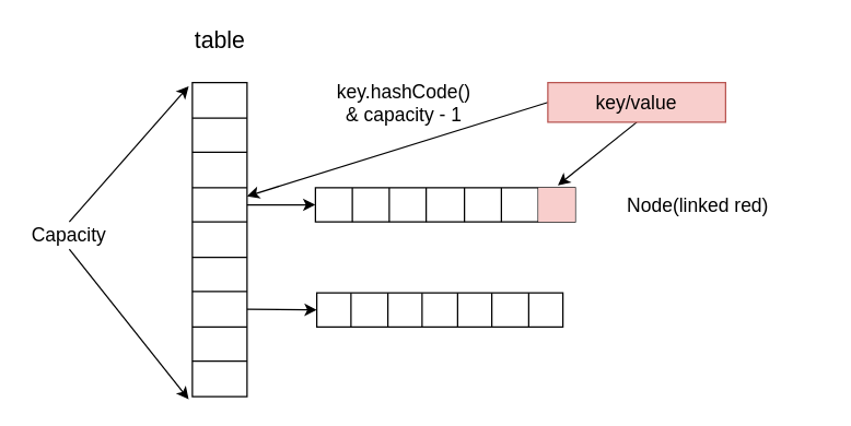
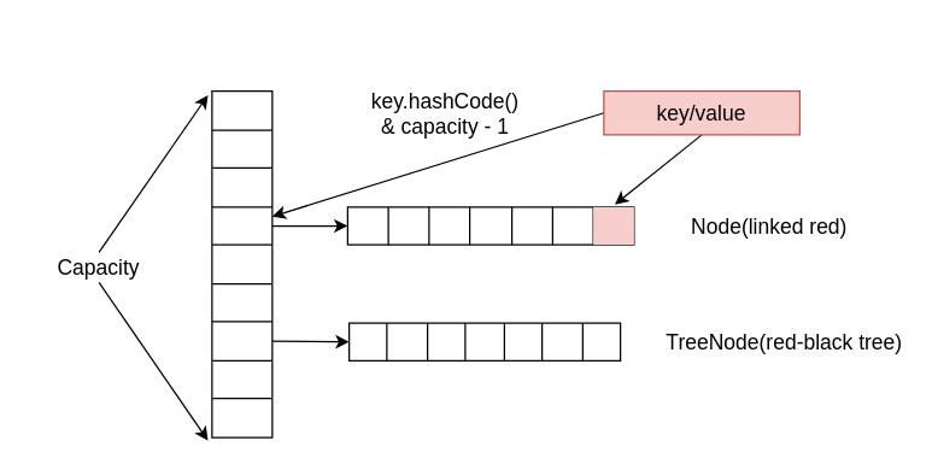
- <mxCell id="21" value="table" style="text;strokeColor=none;fillColor=none;html=1;fontSize=17;fontStyle=0;verticalAlign=middle;align=center;" vertex="1" parent="1"><mxGeometry x="125" y="20" width="70" height="20" as="geometry" /></mxCell>
- <mxCell id="48" value="Capacity" style="text;html=1;strokeColor=none;fillColor=none;align=center;verticalAlign=middle;whiteSpace=wrap;rounded=0;fontSize=14;" vertex="1" parent="1"><mxGeometry x="20" y="162" width="60" height="20" as="geometry" /></mxCell>
+ <mxCell id="48" value="Capacity" style="text;html=1;strokeColor=none;fillColor=none;align=center;verticalAlign=middle;whiteSpace=wrap;rounded=0;fontSize=14;" vertex="1" parent="1"><mxGeometry x="35" y="167" width="60" height="20" as="geometry" /></mxCell>
+ <mxCell id="50" value="TreeNode(red-black tree)" style="text;html=1;strokeColor=none;fillColor=none;align=center;verticalAlign=middle;whiteSpace=wrap;rounded=0;fontSize=14;" vertex="1" parent="1"><mxGeometry x="440" y="216.5" width="160" height="20" as="geometry" /></mxCell>
